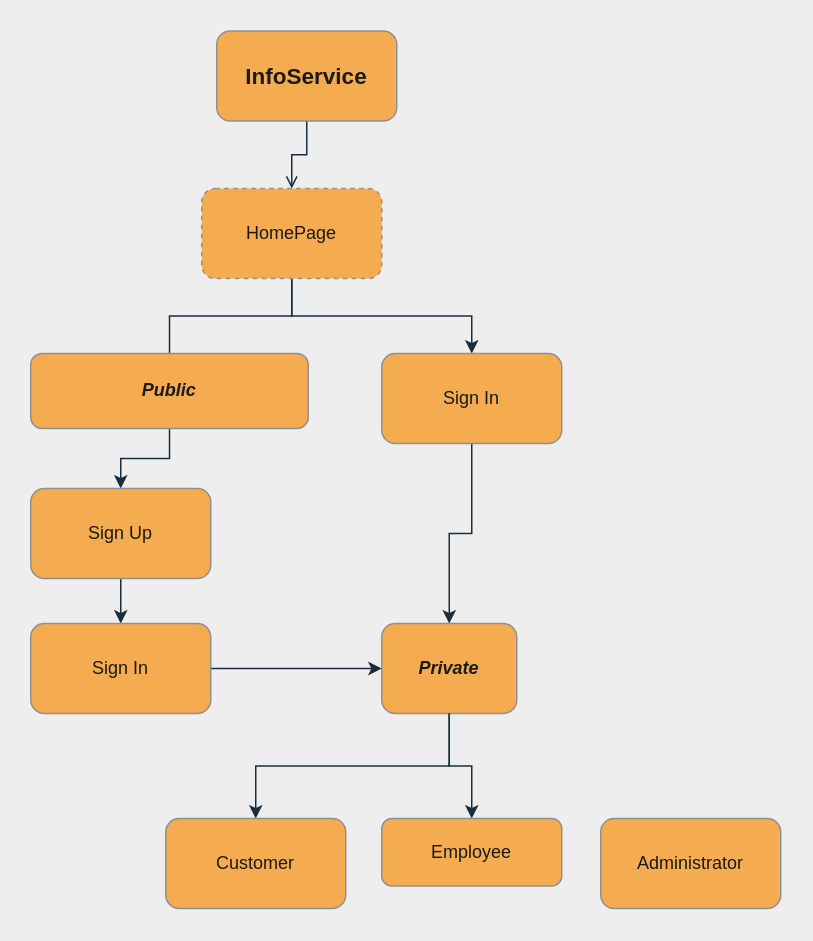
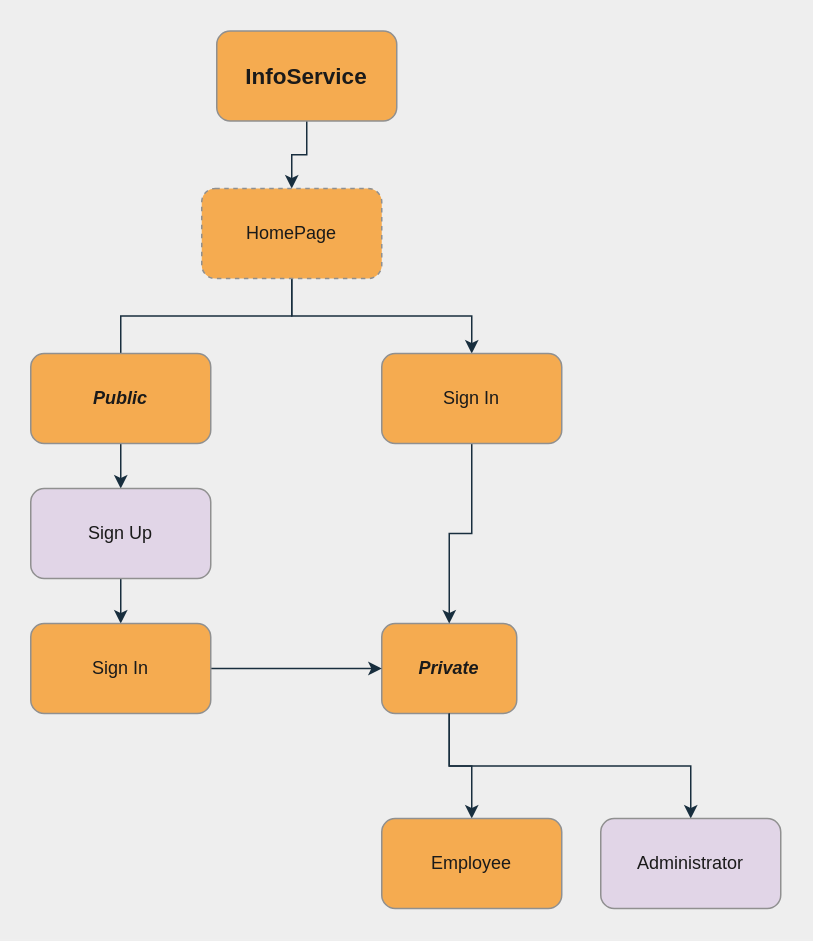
- <mxCell id="2" style="edgeStyle=orthogonalEdgeStyle;rounded=0;orthogonalLoop=1;jettySize=auto;html=1;entryX=0.5;entryY=0;entryDx=0;entryDy=0;labelBackgroundColor=#EEEEEE;strokeColor=#182E3E;fontColor=#1A1A1A;endArrow=open;" edge="1" parent="1" source="3" target="6"><mxGeometry relative="1" as="geometry" /></mxCell>
+ <mxCell id="2" style="edgeStyle=orthogonalEdgeStyle;rounded=0;orthogonalLoop=1;jettySize=auto;html=1;entryX=0.5;entryY=0;entryDx=0;entryDy=0;labelBackgroundColor=#EEEEEE;strokeColor=#182E3E;fontColor=#1A1A1A;" edge="1" parent="1" source="3" target="6"><mxGeometry relative="1" as="geometry" /></mxCell>
- <mxCell id="9" value="&lt;b&gt;&lt;i&gt;Public&lt;/i&gt;&lt;/b&gt;" style="rounded=1;whiteSpace=wrap;html=1;fillColor=#F5AB50;strokeColor=#909090;fontColor=#1A1A1A;" vertex="1" parent="1"><mxGeometry x="20" y="235" width="185" height="50" as="geometry" /></mxCell>
+ <mxCell id="9" value="&lt;b&gt;&lt;i&gt;Public&lt;/i&gt;&lt;/b&gt;" style="rounded=1;whiteSpace=wrap;html=1;fillColor=#F5AB50;strokeColor=#909090;fontColor=#1A1A1A;" vertex="1" parent="1"><mxGeometry x="20" y="235" width="120" height="60" as="geometry" /></mxCell>
- <mxCell id="11" value="Sign Up" style="rounded=1;whiteSpace=wrap;html=1;fillColor=#F5AB50;strokeColor=#909090;fontColor=#1A1A1A;" vertex="1" parent="1"><mxGeometry x="20" y="325" width="120" height="60" as="geometry" /></mxCell>
+ <mxCell id="11" value="Sign Up" style="rounded=1;whiteSpace=wrap;html=1;fillColor=#e1d5e7;strokeColor=#909090;fontColor=#1A1A1A;" vertex="1" parent="1"><mxGeometry x="20" y="325" width="120" height="60" as="geometry" /></mxCell>
- <mxCell id="18" style="edgeStyle=orthogonalEdgeStyle;rounded=0;orthogonalLoop=1;jettySize=auto;html=1;exitX=0.5;exitY=1;exitDx=0;exitDy=0;entryX=0.5;entryY=0;entryDx=0;entryDy=0;labelBackgroundColor=#EEEEEE;strokeColor=#182E3E;fontColor=#1A1A1A;" edge="1" parent="1" source="7" target="21"><mxGeometry relative="1" as="geometry"><mxPoint x="314" y="565" as="sourcePoint" /></mxGeometry></mxCell>
+ <mxCell id="17" style="edgeStyle=orthogonalEdgeStyle;rounded=0;orthogonalLoop=1;jettySize=auto;html=1;exitX=0.5;exitY=1;exitDx=0;exitDy=0;entryX=0.5;entryY=0;entryDx=0;entryDy=0;labelBackgroundColor=#EEEEEE;strokeColor=#182E3E;fontColor=#1A1A1A;" edge="1" parent="1" source="7" target="20"><mxGeometry relative="1" as="geometry"><mxPoint x="314" y="565" as="sourcePoint" /></mxGeometry></mxCell>
- <mxCell id="19" value="Employee" style="rounded=1;whiteSpace=wrap;html=1;fillColor=#F5AB50;strokeColor=#909090;fontColor=#1A1A1A;" vertex="1" parent="1"><mxGeometry x="254" y="545" width="120" height="45" as="geometry" /></mxCell>
+ <mxCell id="19" value="Employee" style="rounded=1;whiteSpace=wrap;html=1;fillColor=#F5AB50;strokeColor=#909090;fontColor=#1A1A1A;" vertex="1" parent="1"><mxGeometry x="254" y="545" width="120" height="60" as="geometry" /></mxCell>
- <mxCell id="21" value="Customer" style="rounded=1;whiteSpace=wrap;html=1;fillColor=#F5AB50;strokeColor=#909090;fontColor=#1A1A1A;" vertex="1" parent="1"><mxGeometry x="110" y="545" width="120" height="60" as="geometry" /></mxCell>
- <mxCell id="20" value="Administrator" style="rounded=1;whiteSpace=wrap;html=1;fillColor=#F5AB50;strokeColor=#909090;fontColor=#1A1A1A;" vertex="1" parent="1"><mxGeometry x="400" y="545" width="120" height="60" as="geometry" /></mxCell>
+ <mxCell id="20" value="Administrator" style="rounded=1;whiteSpace=wrap;html=1;fillColor=#e1d5e7;strokeColor=#909090;fontColor=#1A1A1A;" vertex="1" parent="1"><mxGeometry x="400" y="545" width="120" height="60" as="geometry" /></mxCell>
